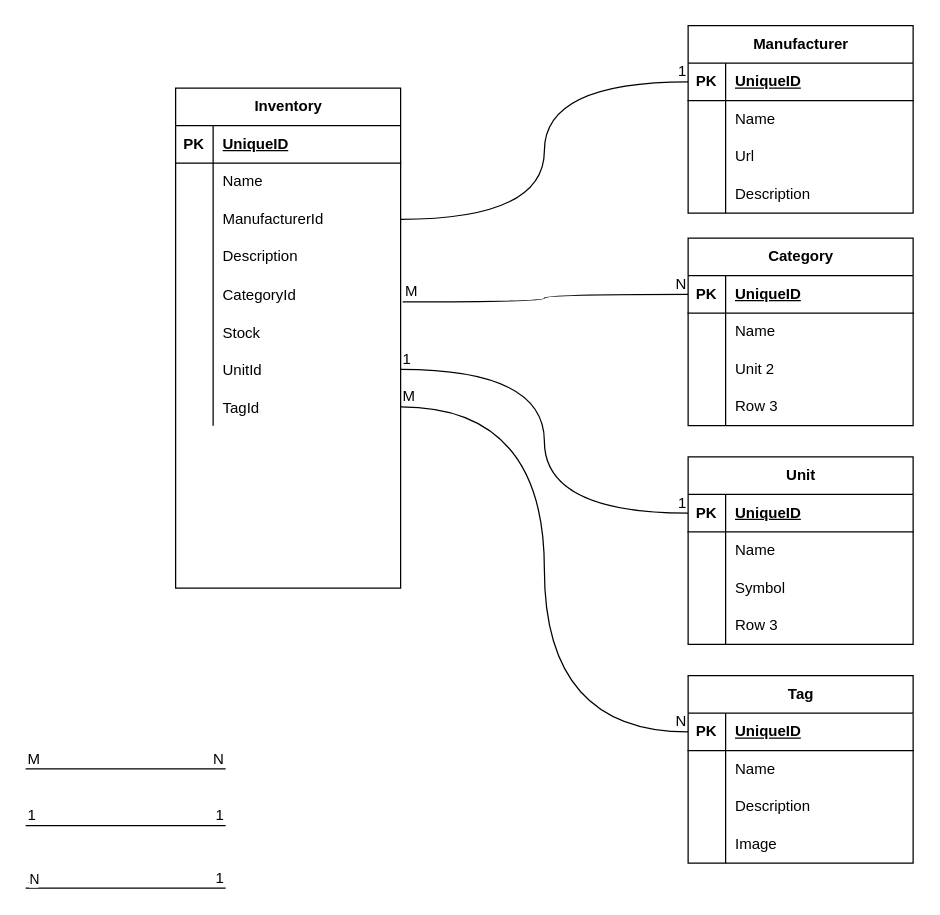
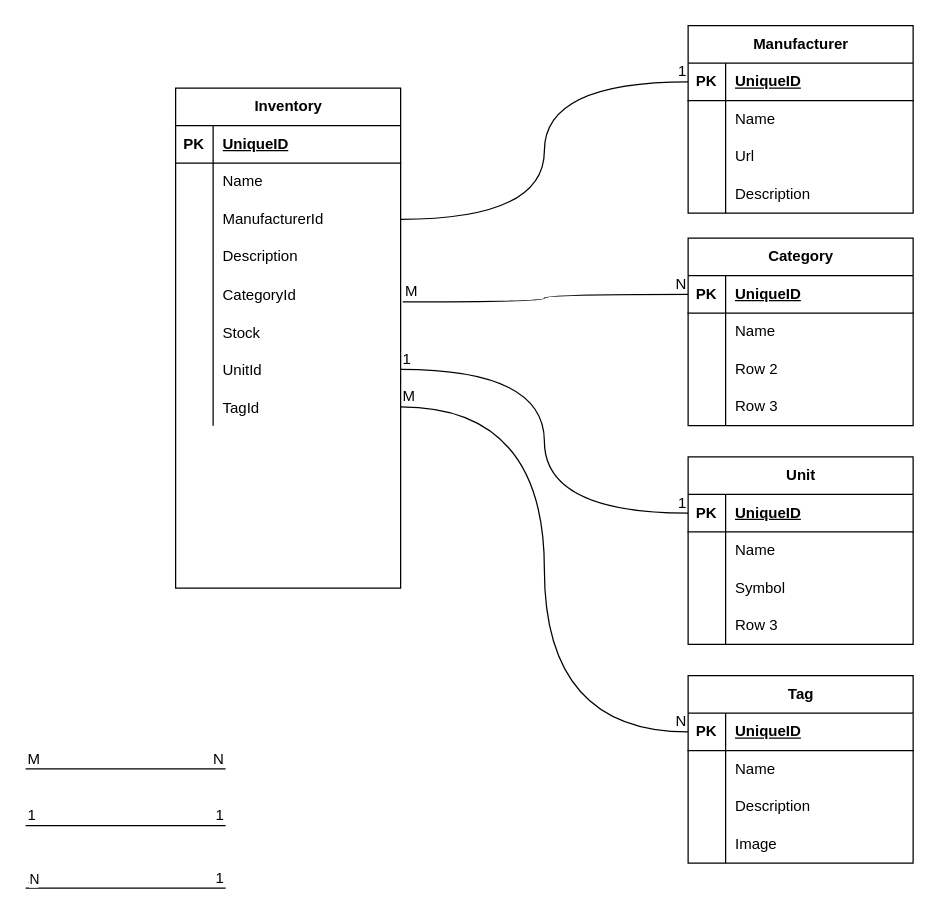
- <mxCell id="49" value="Unit 2" style="shape=partialRectangle;connectable=0;fillColor=none;top=0;left=0;bottom=0;right=0;align=left;spacingLeft=6;overflow=hidden;whiteSpace=wrap;html=1;" vertex="1" parent="47"><mxGeometry x="30" width="150" height="30" as="geometry"><mxRectangle width="150" height="30" as="alternateBounds" /></mxGeometry></mxCell>
+ <mxCell id="49" value="Row 2" style="shape=partialRectangle;connectable=0;fillColor=none;top=0;left=0;bottom=0;right=0;align=left;spacingLeft=6;overflow=hidden;whiteSpace=wrap;html=1;" vertex="1" parent="47"><mxGeometry x="30" width="150" height="30" as="geometry"><mxRectangle width="150" height="30" as="alternateBounds" /></mxGeometry></mxCell>
